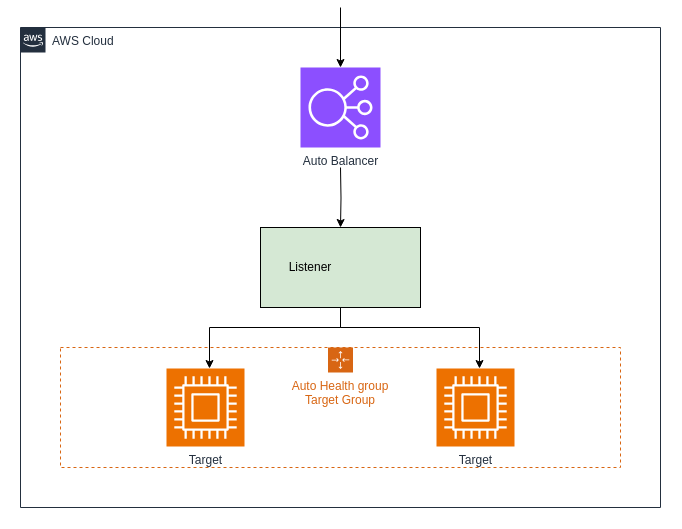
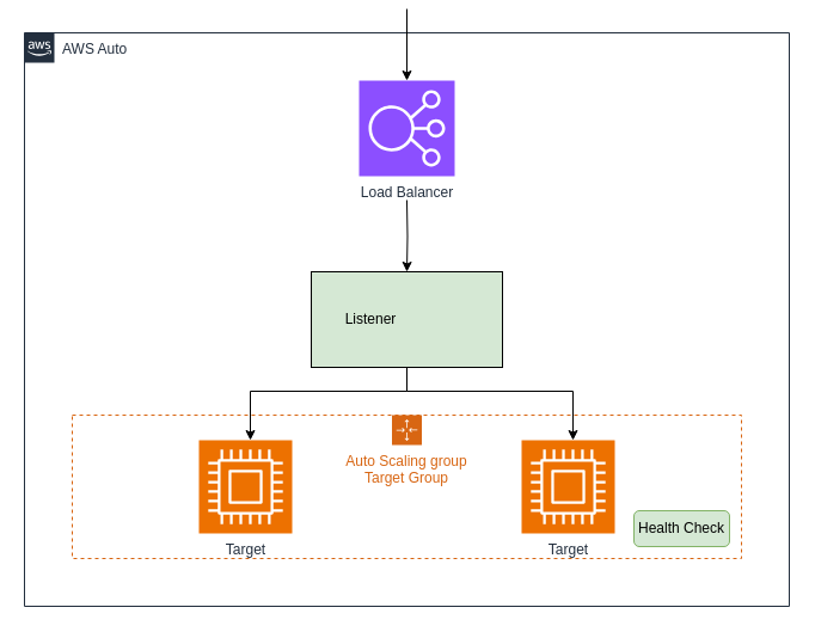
- <mxCell id="2" value="AWS Cloud" style="points=[[0,0],[0.25,0],[0.5,0],[0.75,0],[1,0],[1,0.25],[1,0.5],[1,0.75],[1,1],[0.75,1],[0.5,1],[0.25,1],[0,1],[0,0.75],[0,0.5],[0,0.25]];outlineConnect=0;gradientColor=none;html=1;whiteSpace=wrap;fontSize=12;fontStyle=0;shape=mxgraph.aws4.group;grIcon=mxgraph.aws4.group_aws_cloud_alt;strokeColor=#232F3E;fillColor=none;verticalAlign=top;align=left;spacingLeft=30;fontColor=#232F3E;dashed=0;labelBackgroundColor=#ffffff;container=1;pointerEvents=0;collapsible=0;recursiveResize=0;" parent="1" vertex="1"><mxGeometry x="20" y="20" width="640" height="480" as="geometry" /></mxCell>
+ <mxCell id="2" value="AWS Auto" style="points=[[0,0],[0.25,0],[0.5,0],[0.75,0],[1,0],[1,0.25],[1,0.5],[1,0.75],[1,1],[0.75,1],[0.5,1],[0.25,1],[0,1],[0,0.75],[0,0.5],[0,0.25]];outlineConnect=0;gradientColor=none;html=1;whiteSpace=wrap;fontSize=12;fontStyle=0;shape=mxgraph.aws4.group;grIcon=mxgraph.aws4.group_aws_cloud_alt;strokeColor=#232F3E;fillColor=none;verticalAlign=top;align=left;spacingLeft=30;fontColor=#232F3E;dashed=0;labelBackgroundColor=#ffffff;container=1;pointerEvents=0;collapsible=0;recursiveResize=0;" parent="1" vertex="1"><mxGeometry x="20" y="20" width="640" height="480" as="geometry" /></mxCell>
- <mxCell id="5" value="Auto Balancer" style="sketch=0;points=[[0,0,0],[0.25,0,0],[0.5,0,0],[0.75,0,0],[1,0,0],[0,1,0],[0.25,1,0],[0.5,1,0],[0.75,1,0],[1,1,0],[0,0.25,0],[0,0.5,0],[0,0.75,0],[1,0.25,0],[1,0.5,0],[1,0.75,0]];outlineConnect=0;fontColor=#232F3E;fillColor=#8C4FFF;strokeColor=#ffffff;dashed=0;verticalLabelPosition=bottom;verticalAlign=top;align=center;html=1;fontSize=12;fontStyle=0;aspect=fixed;shape=mxgraph.aws4.resourceIcon;resIcon=mxgraph.aws4.elastic_load_balancing;" vertex="1" parent="2"><mxGeometry x="280" y="40" width="80" height="80" as="geometry" /></mxCell>
+ <mxCell id="5" value="Load Balancer" style="sketch=0;points=[[0,0,0],[0.25,0,0],[0.5,0,0],[0.75,0,0],[1,0,0],[0,1,0],[0.25,1,0],[0.5,1,0],[0.75,1,0],[1,1,0],[0,0.25,0],[0,0.5,0],[0,0.75,0],[1,0.25,0],[1,0.5,0],[1,0.75,0]];outlineConnect=0;fontColor=#232F3E;fillColor=#8C4FFF;strokeColor=#ffffff;dashed=0;verticalLabelPosition=bottom;verticalAlign=top;align=center;html=1;fontSize=12;fontStyle=0;aspect=fixed;shape=mxgraph.aws4.resourceIcon;resIcon=mxgraph.aws4.elastic_load_balancing;" vertex="1" parent="2"><mxGeometry x="280" y="40" width="80" height="80" as="geometry" /></mxCell>
- <mxCell id="9" value="Auto Health group&lt;br&gt;Target Group" style="points=[[0,0],[0.25,0],[0.5,0],[0.75,0],[1,0],[1,0.25],[1,0.5],[1,0.75],[1,1],[0.75,1],[0.5,1],[0.25,1],[0,1],[0,0.75],[0,0.5],[0,0.25]];outlineConnect=0;gradientColor=none;html=1;whiteSpace=wrap;fontSize=12;fontStyle=0;container=1;pointerEvents=0;collapsible=0;recursiveResize=0;shape=mxgraph.aws4.groupCenter;grIcon=mxgraph.aws4.group_auto_scaling_group;grStroke=1;strokeColor=#D86613;fillColor=none;verticalAlign=top;align=center;fontColor=#D86613;dashed=1;spacingTop=25;" vertex="1" parent="2"><mxGeometry x="40" y="320" width="560" height="120" as="geometry" /></mxCell>
+ <mxCell id="9" value="Auto Scaling group&lt;br&gt;Target Group" style="points=[[0,0],[0.25,0],[0.5,0],[0.75,0],[1,0],[1,0.25],[1,0.5],[1,0.75],[1,1],[0.75,1],[0.5,1],[0.25,1],[0,1],[0,0.75],[0,0.5],[0,0.25]];outlineConnect=0;gradientColor=none;html=1;whiteSpace=wrap;fontSize=12;fontStyle=0;container=1;pointerEvents=0;collapsible=0;recursiveResize=0;shape=mxgraph.aws4.groupCenter;grIcon=mxgraph.aws4.group_auto_scaling_group;grStroke=1;strokeColor=#D86613;fillColor=none;verticalAlign=top;align=center;fontColor=#D86613;dashed=1;spacingTop=25;" vertex="1" parent="2"><mxGeometry x="40" y="320" width="560" height="120" as="geometry" /></mxCell>
+ <mxCell id="12" value="Health Check" style="rounded=1;whiteSpace=wrap;html=1;fillColor=#d5e8d4;strokeColor=#82b366;" vertex="1" parent="9"><mxGeometry x="470" y="80" width="80" height="30" as="geometry" /></mxCell>
